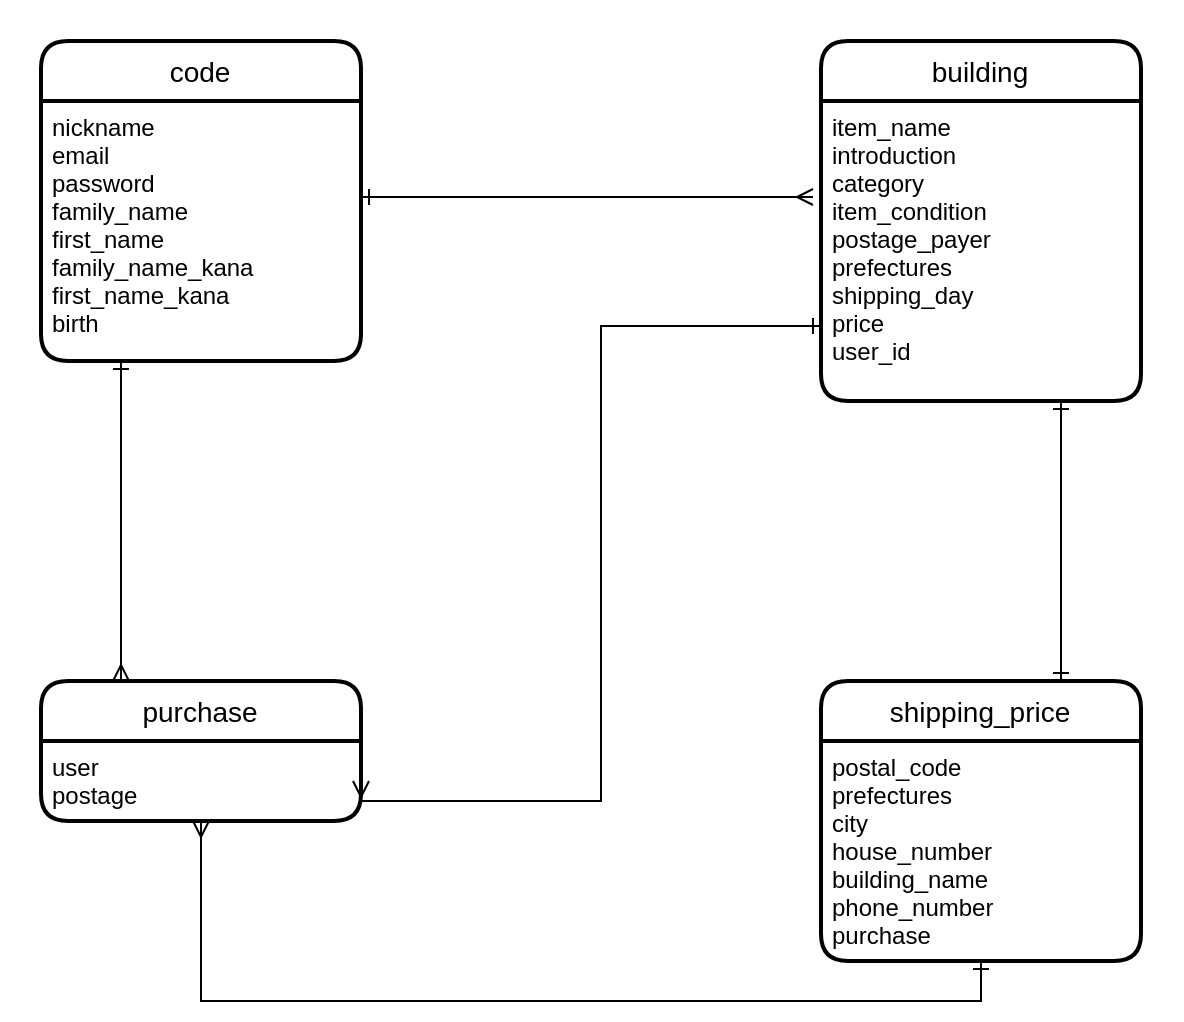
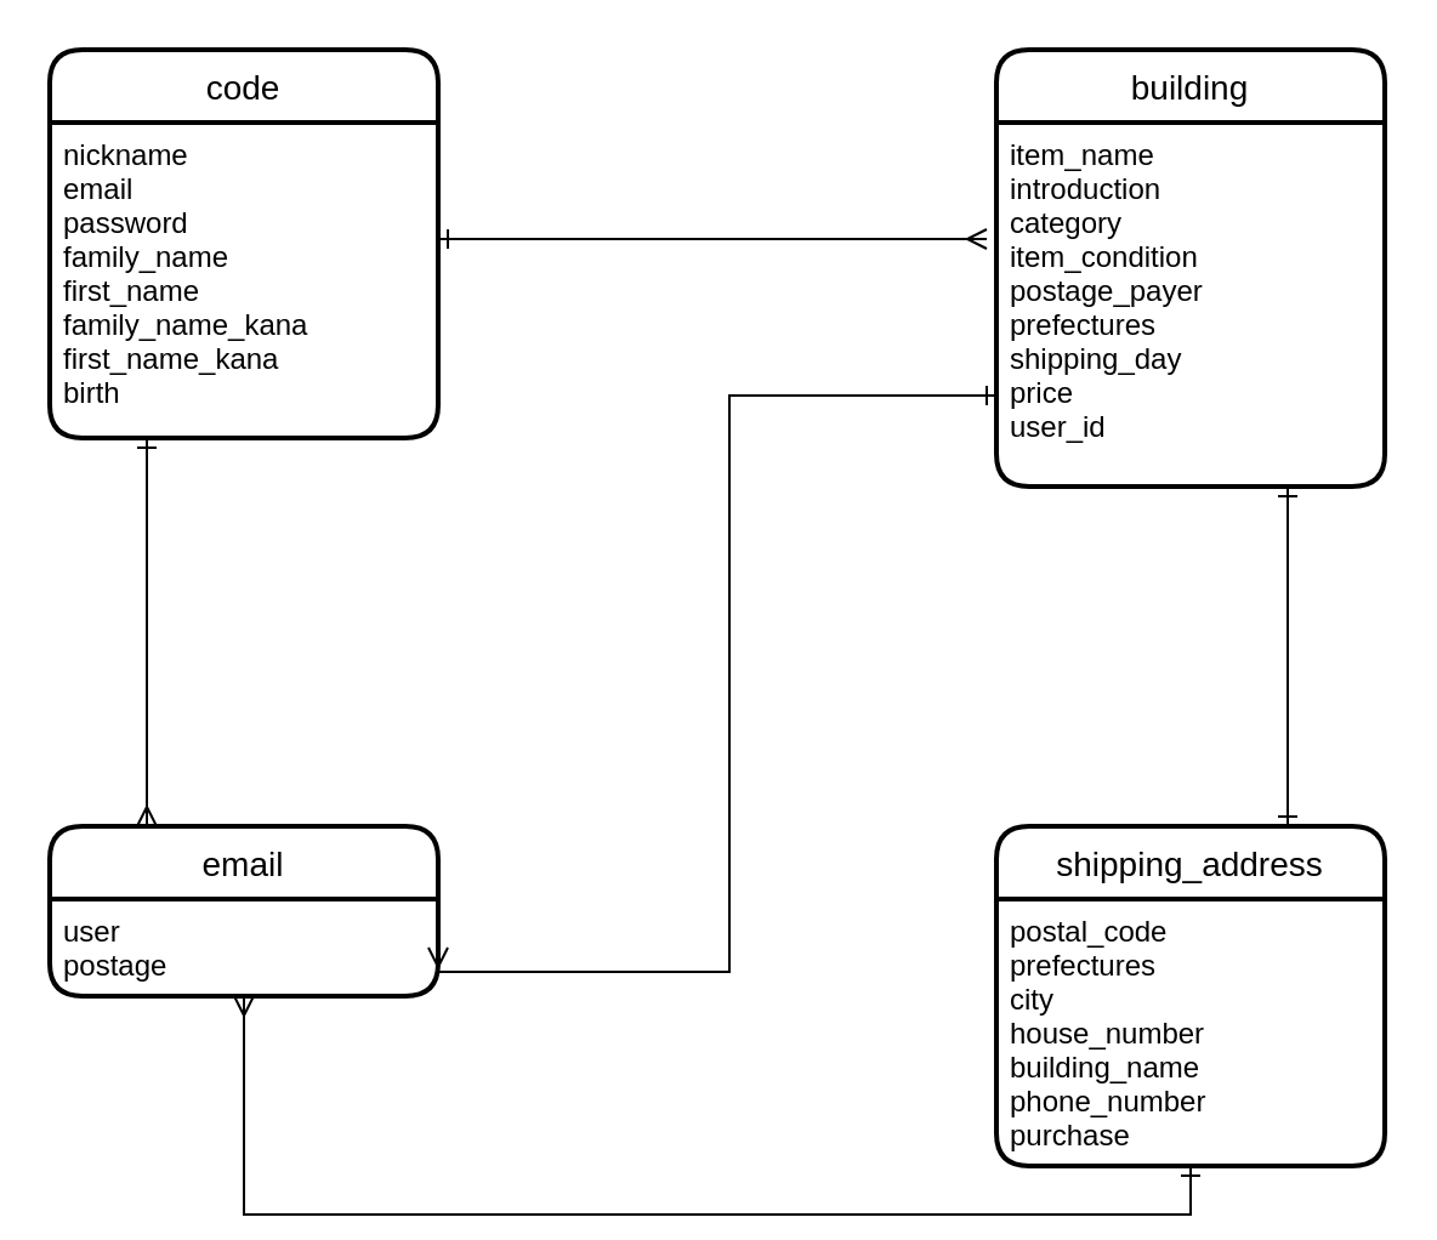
- <mxCell id="8" value="purchase" style="swimlane;childLayout=stackLayout;horizontal=1;startSize=30;horizontalStack=0;rounded=1;fontSize=14;fontStyle=0;strokeWidth=2;resizeParent=0;resizeLast=1;shadow=0;dashed=0;align=center;" vertex="1" parent="1"><mxGeometry x="20" y="340" width="160" height="70" as="geometry" /></mxCell>
+ <mxCell id="8" value="email" style="swimlane;childLayout=stackLayout;horizontal=1;startSize=30;horizontalStack=0;rounded=1;fontSize=14;fontStyle=0;strokeWidth=2;resizeParent=0;resizeLast=1;shadow=0;dashed=0;align=center;" vertex="1" parent="1"><mxGeometry x="20" y="340" width="160" height="70" as="geometry" /></mxCell>
- <mxCell id="11" value="shipping_price" style="swimlane;childLayout=stackLayout;horizontal=1;startSize=30;horizontalStack=0;rounded=1;fontSize=14;fontStyle=0;strokeWidth=2;resizeParent=0;resizeLast=1;shadow=0;dashed=0;align=center;" vertex="1" parent="1"><mxGeometry x="410" y="340" width="160" height="140" as="geometry" /></mxCell>
+ <mxCell id="11" value="shipping_address" style="swimlane;childLayout=stackLayout;horizontal=1;startSize=30;horizontalStack=0;rounded=1;fontSize=14;fontStyle=0;strokeWidth=2;resizeParent=0;resizeLast=1;shadow=0;dashed=0;align=center;" vertex="1" parent="1"><mxGeometry x="410" y="340" width="160" height="140" as="geometry" /></mxCell>
